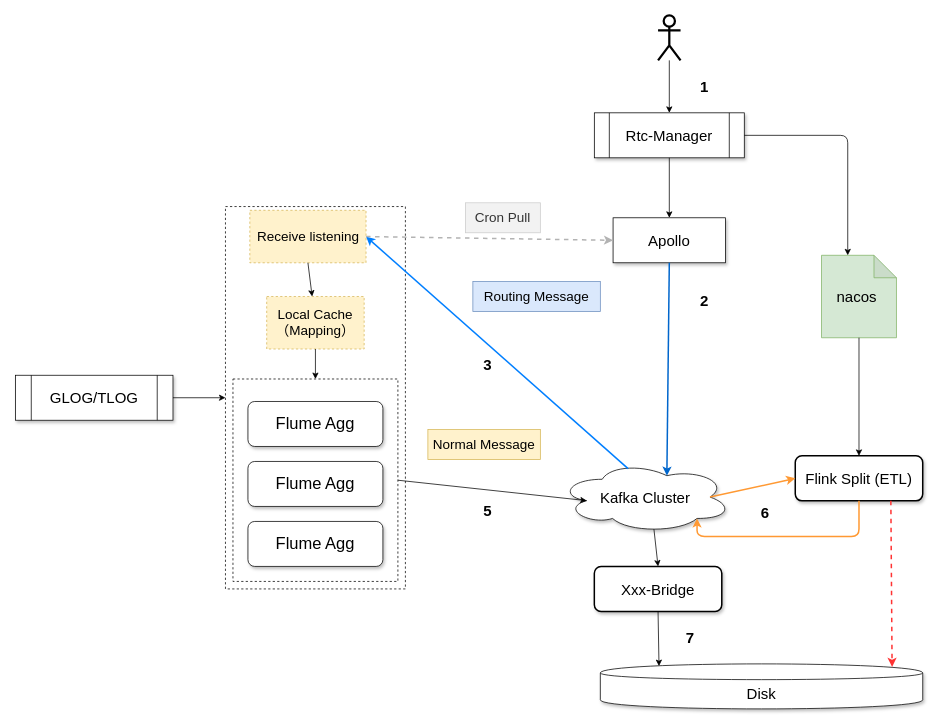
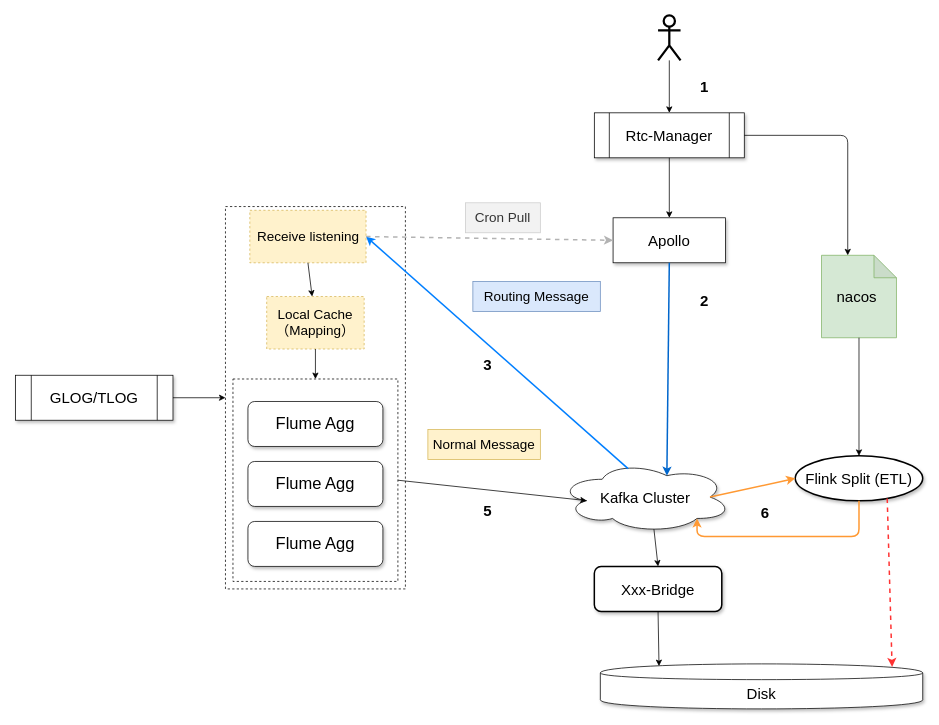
- <mxCell id="27" value="&lt;font style=&quot;font-size: 20px&quot;&gt;Flink Split (ETL)&lt;/font&gt;" style="rounded=1;whiteSpace=wrap;html=1;strokeWidth=2;fillColor=#ffffff;shadow=1;" vertex="1" parent="1"><mxGeometry x="1060" y="607.5" width="170" height="60" as="geometry" /></mxCell>
+ <mxCell id="27" value="&lt;font style=&quot;font-size: 20px&quot;&gt;Flink Split (ETL)&lt;/font&gt;" style="ellipse;whiteSpace=wrap;html=1;strokeWidth=2;fillColor=#ffffff;shadow=1;" vertex="1" parent="1"><mxGeometry x="1060" y="607.5" width="170" height="60" as="geometry" /></mxCell>
- <mxCell id="39" value="&lt;font style=&quot;font-size: 20px&quot;&gt;&lt;b&gt;7&lt;/b&gt;&lt;/font&gt;" style="text;html=1;strokeColor=none;fillColor=none;align=center;verticalAlign=middle;whiteSpace=wrap;rounded=0;" vertex="1" parent="1"><mxGeometry x="900" y="835" width="40" height="30" as="geometry" /></mxCell>
